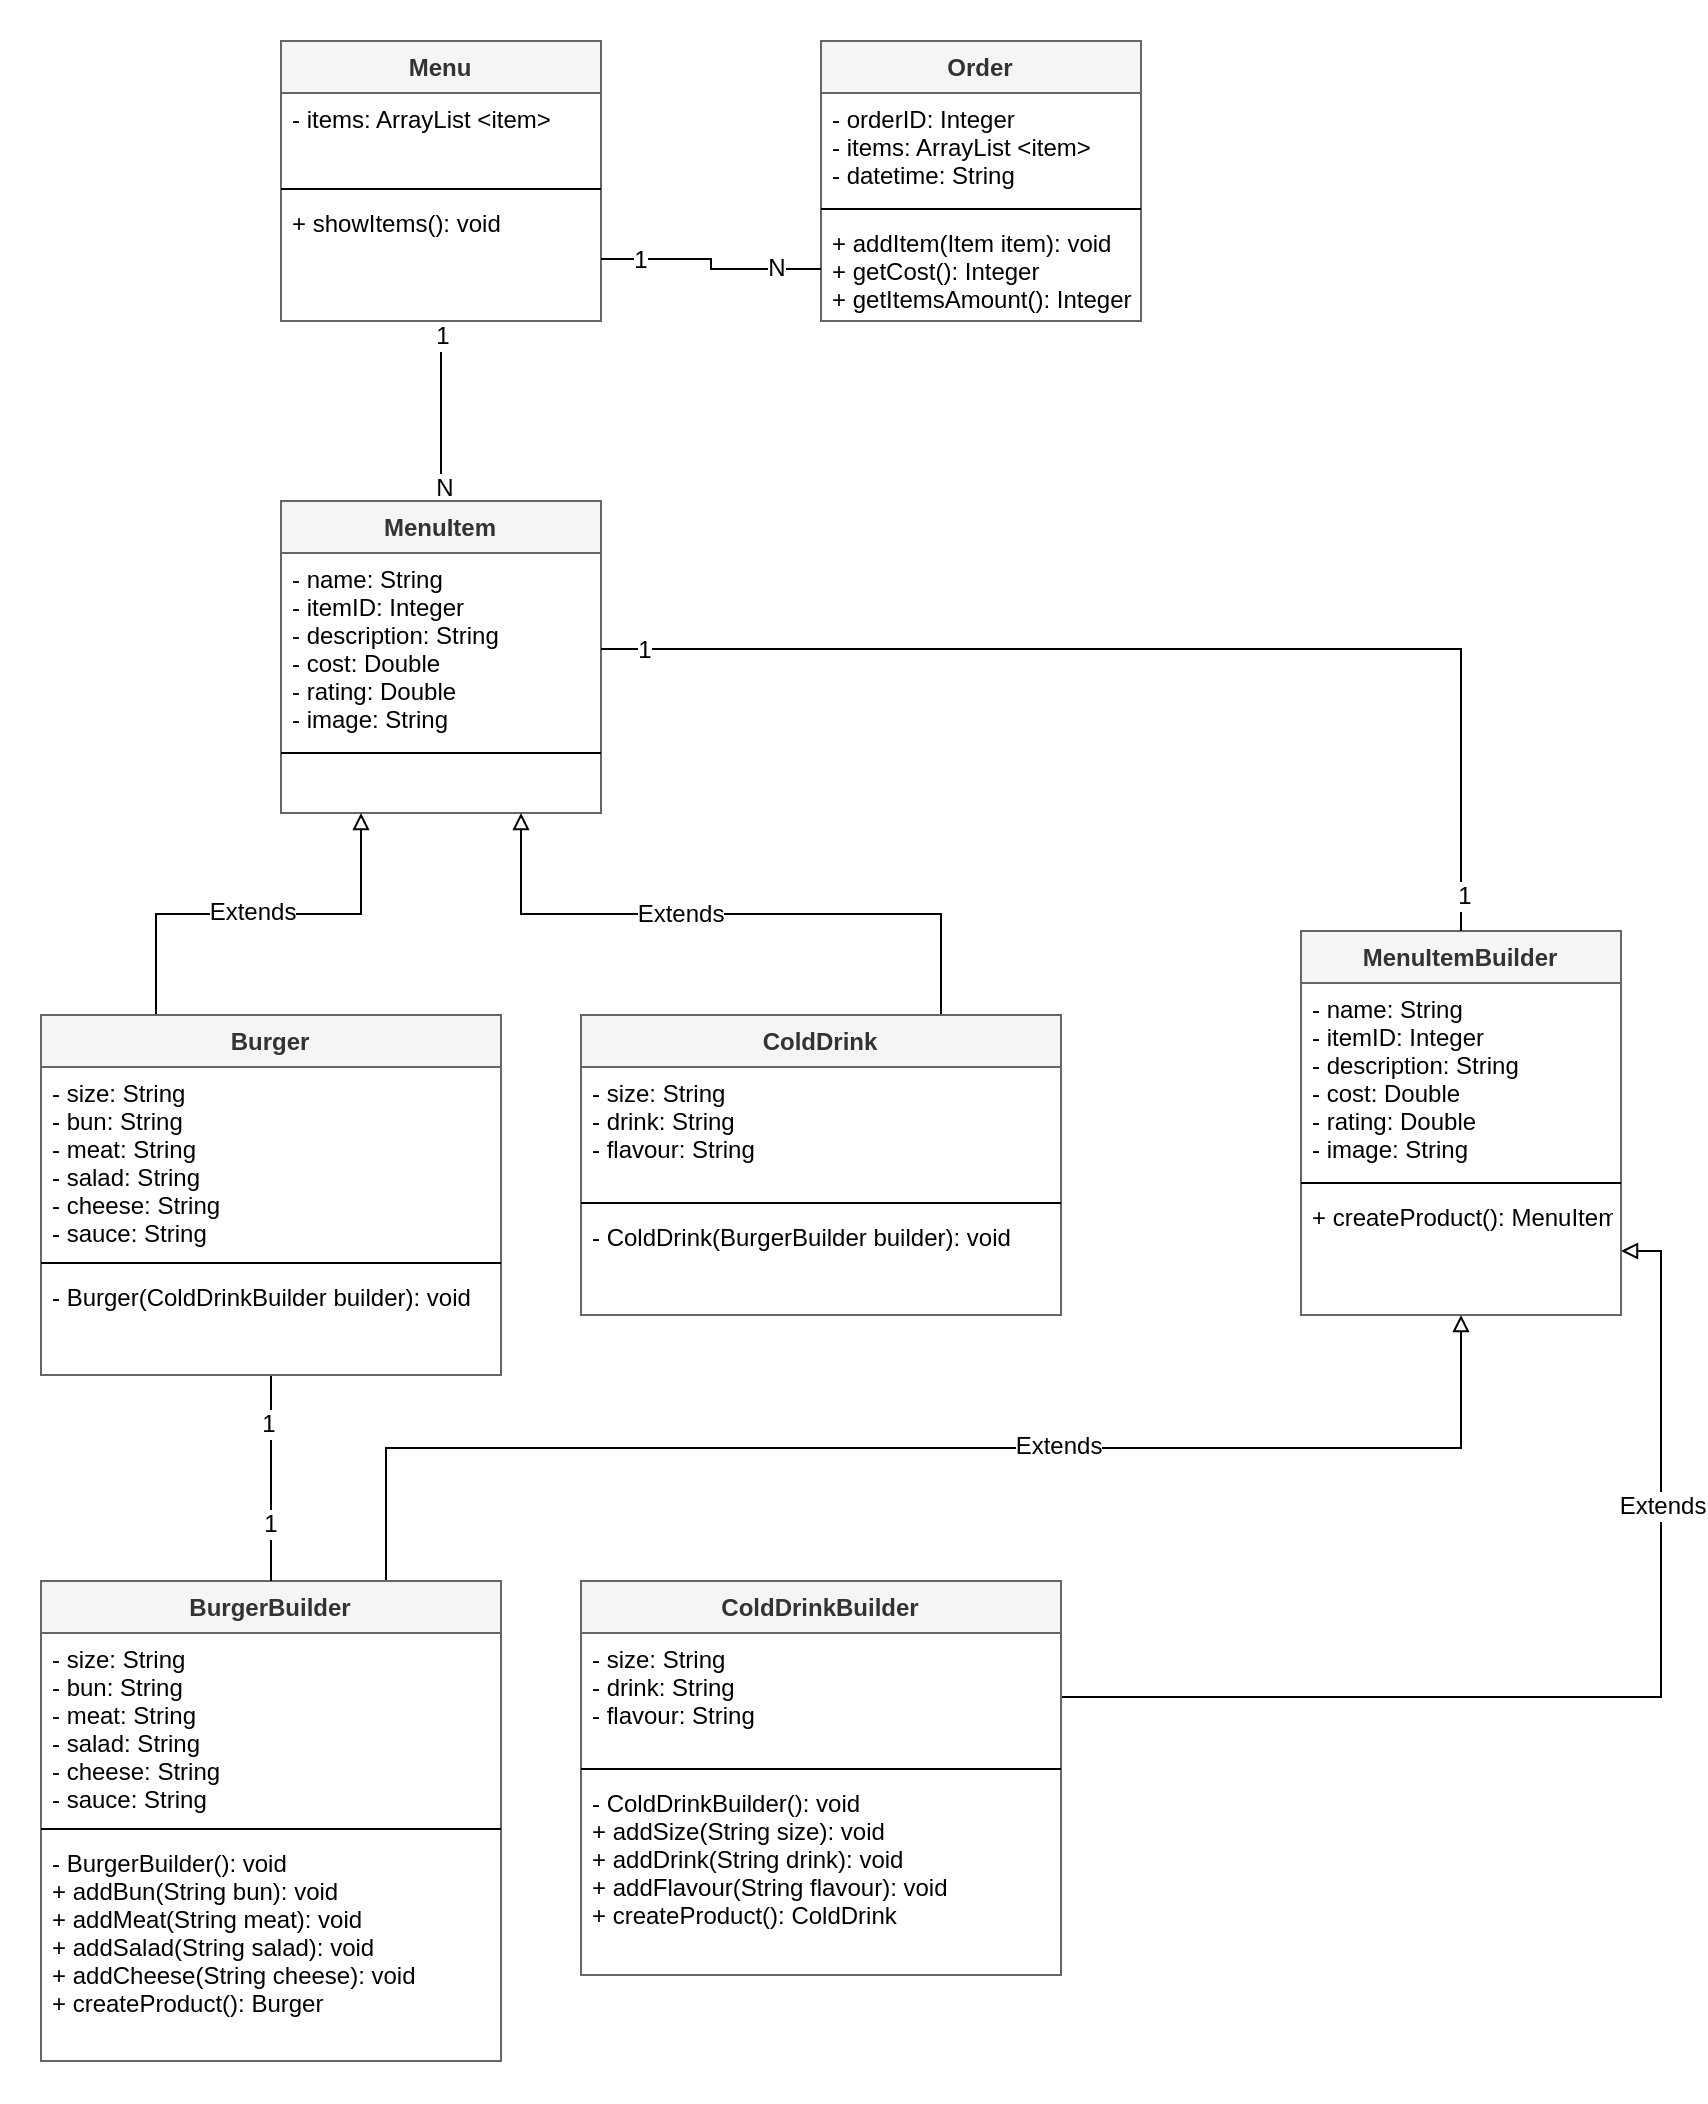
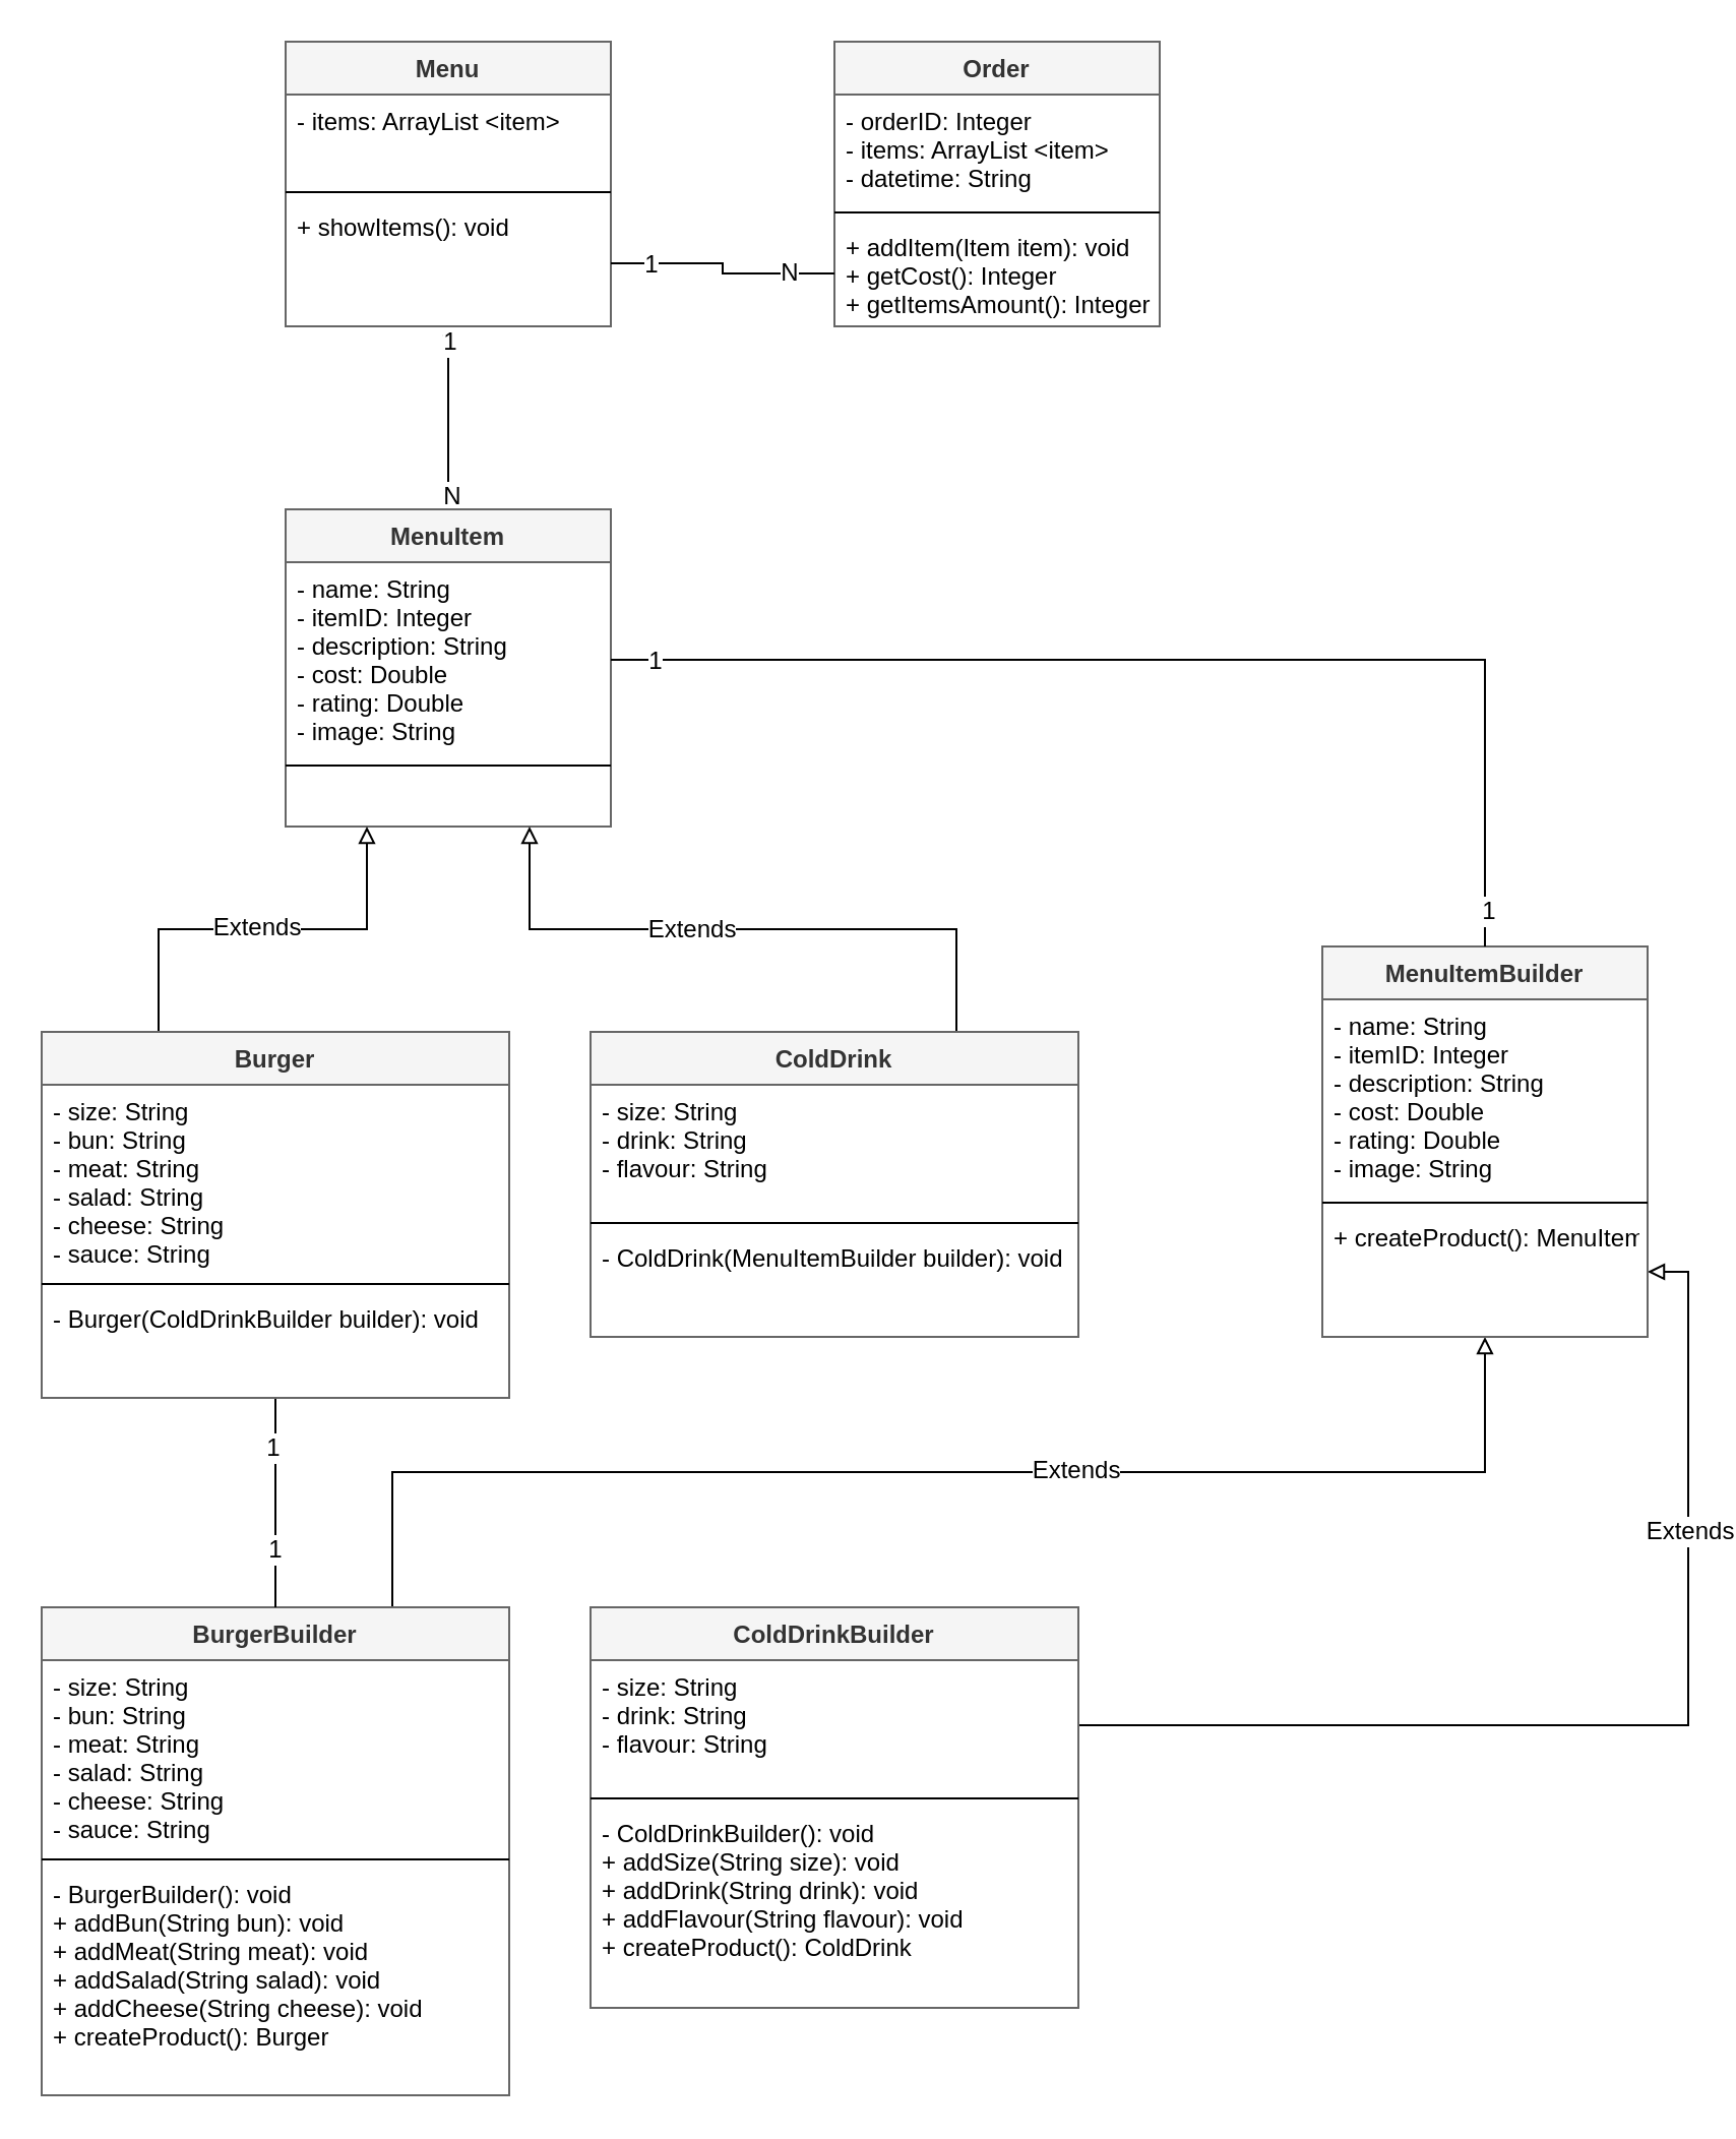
- <mxCell id="33" value="- ColdDrink(BurgerBuilder builder): void" style="text;align=left;verticalAlign=top;spacingLeft=4;spacingRight=4;overflow=hidden;rotatable=0;points=[[0,0.5],[1,0.5]];portConstraint=eastwest;" parent="30" vertex="1"><mxGeometry y="98" width="240" height="52" as="geometry" /></mxCell>
+ <mxCell id="33" value="- ColdDrink(MenuItemBuilder builder): void" style="text;align=left;verticalAlign=top;spacingLeft=4;spacingRight=4;overflow=hidden;rotatable=0;points=[[0,0.5],[1,0.5]];portConstraint=eastwest;" parent="30" vertex="1"><mxGeometry y="98" width="240" height="52" as="geometry" /></mxCell>
